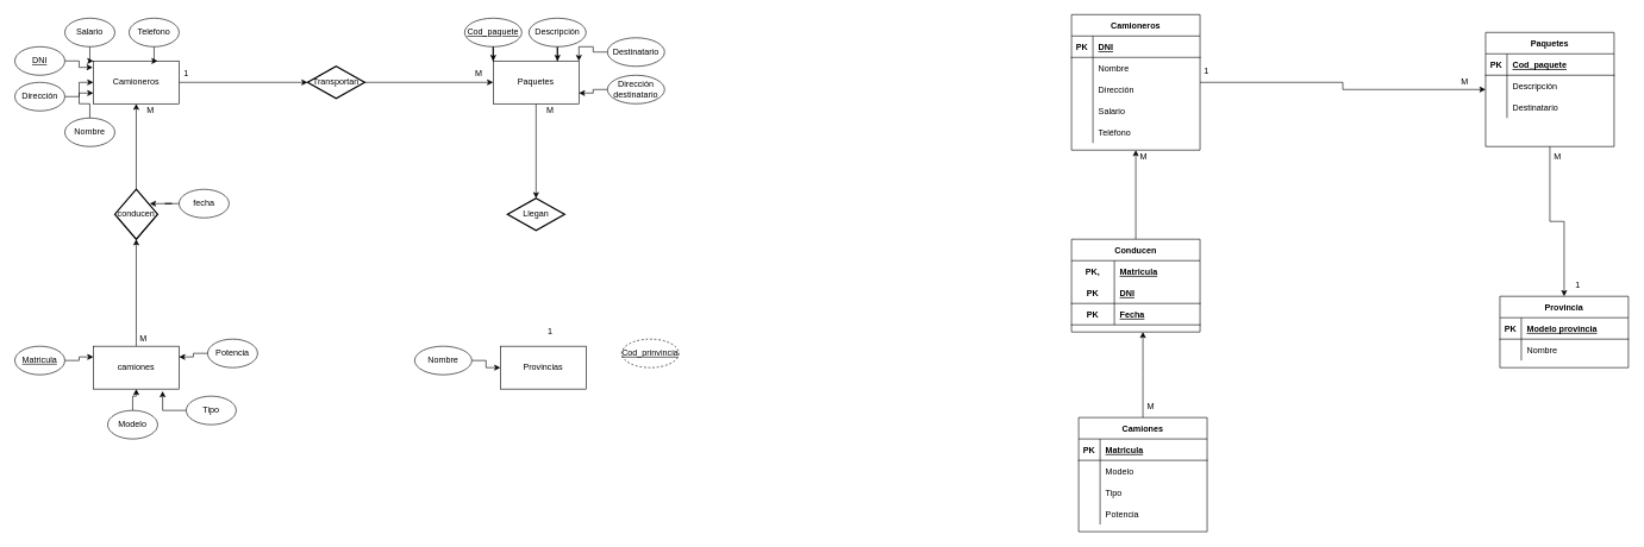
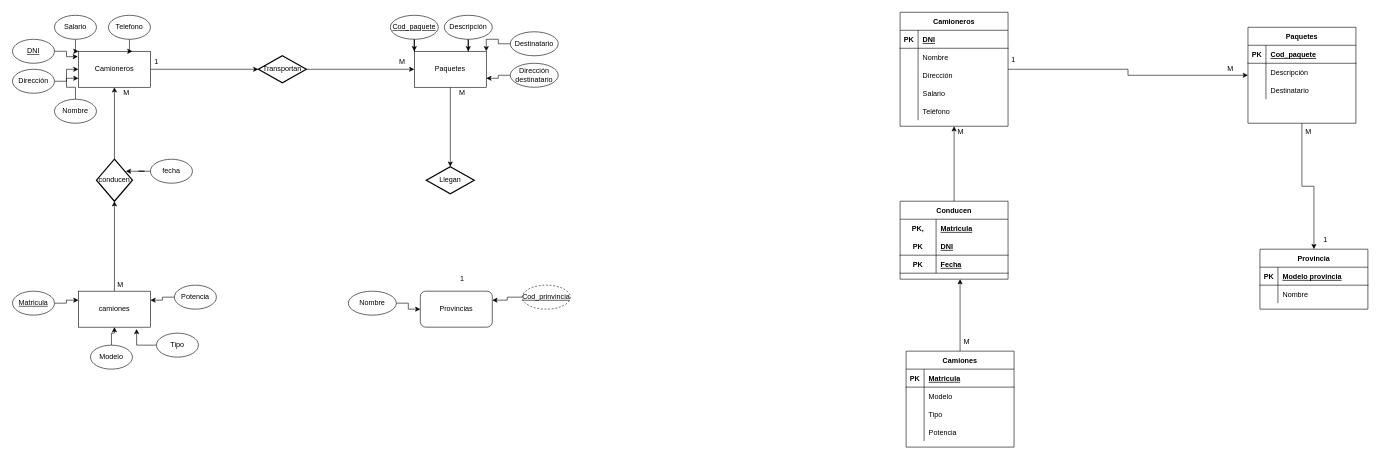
+ <mxCell id="40" style="edgeStyle=orthogonalEdgeStyle;rounded=0;orthogonalLoop=1;jettySize=auto;html=1;entryX=1;entryY=0.25;entryDx=0;entryDy=0;" edge="1" parent="1" source="41" target="13"><mxGeometry relative="1" as="geometry" /></mxCell>
- <mxCell id="13" value="Provincias" style="rounded=0;whiteSpace=wrap;html=1;" parent="1" vertex="1"><mxGeometry x="700" y="485" width="120" height="60" as="geometry" /></mxCell>
+ <mxCell id="13" value="Provincias" style="whiteSpace=wrap;html=1;rounded=1;" parent="1" vertex="1"><mxGeometry x="700" y="485" width="120" height="60" as="geometry" /></mxCell>
